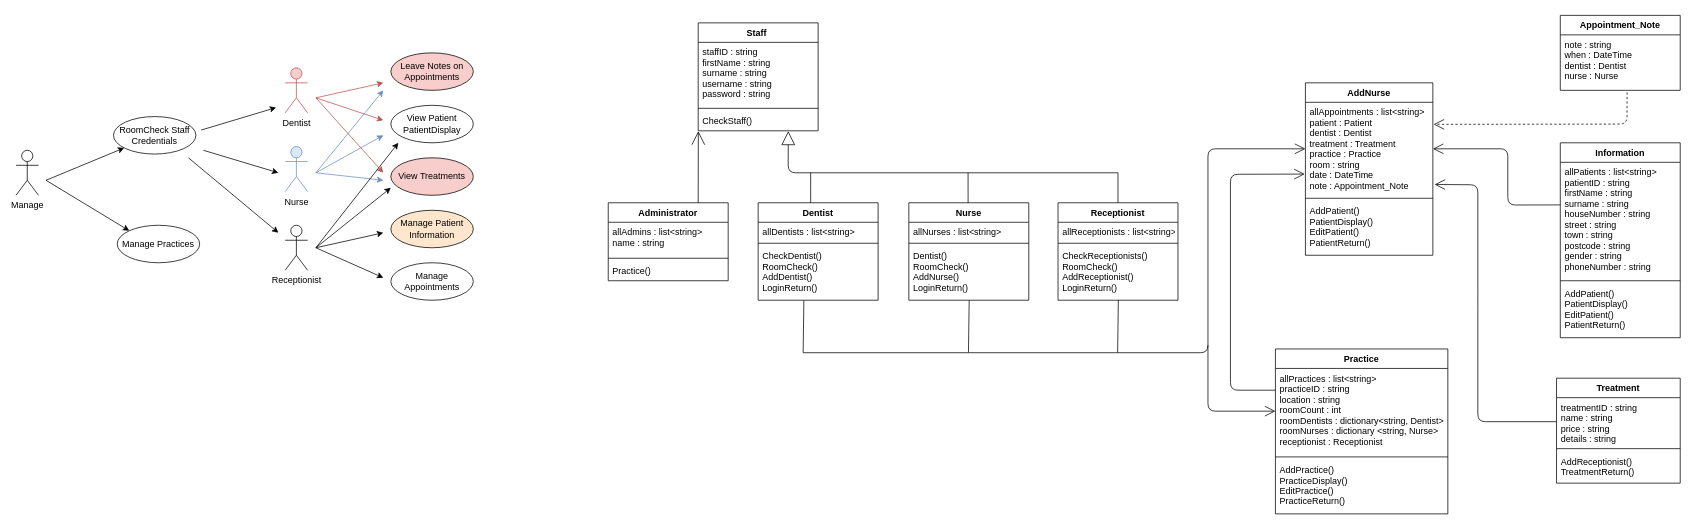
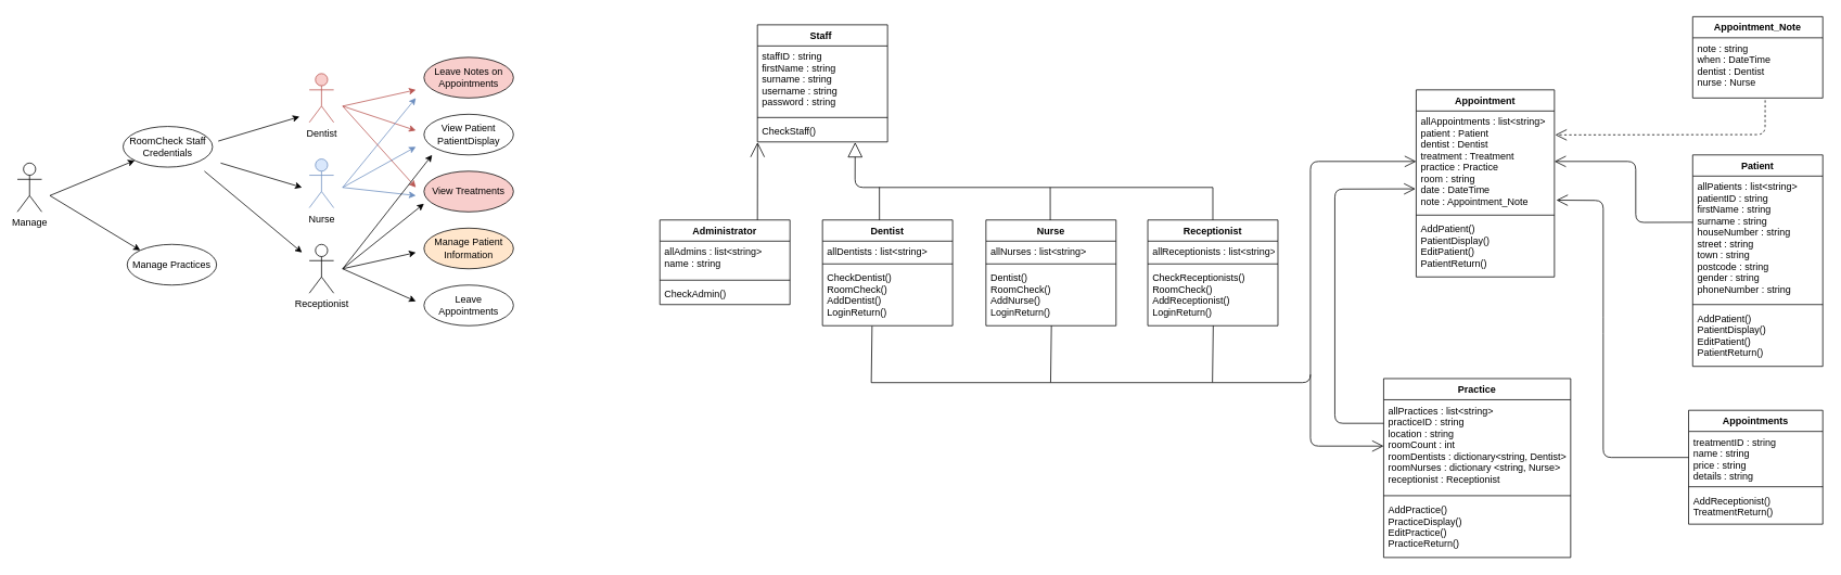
- <mxCell id="44" value="AddNurse" style="swimlane;fontStyle=1;align=center;verticalAlign=top;childLayout=stackLayout;horizontal=1;startSize=26;horizontalStack=0;resizeParent=1;resizeParentMax=0;resizeLast=0;collapsible=1;marginBottom=0;" vertex="1" parent="1"><mxGeometry x="1740" y="110" width="170" height="230" as="geometry" /></mxCell>
+ <mxCell id="44" value="Appointment" style="swimlane;fontStyle=1;align=center;verticalAlign=top;childLayout=stackLayout;horizontal=1;startSize=26;horizontalStack=0;resizeParent=1;resizeParentMax=0;resizeLast=0;collapsible=1;marginBottom=0;" vertex="1" parent="1"><mxGeometry x="1740" y="110" width="170" height="230" as="geometry" /></mxCell>
- <mxCell id="52" value="Information" style="swimlane;fontStyle=1;align=center;verticalAlign=top;childLayout=stackLayout;horizontal=1;startSize=26;horizontalStack=0;resizeParent=1;resizeParentMax=0;resizeLast=0;collapsible=1;marginBottom=0;" vertex="1" parent="1"><mxGeometry x="2080" y="190" width="160" height="260" as="geometry" /></mxCell>
+ <mxCell id="52" value="Patient" style="swimlane;fontStyle=1;align=center;verticalAlign=top;childLayout=stackLayout;horizontal=1;startSize=26;horizontalStack=0;resizeParent=1;resizeParentMax=0;resizeLast=0;collapsible=1;marginBottom=0;" vertex="1" parent="1"><mxGeometry x="2080" y="190" width="160" height="260" as="geometry" /></mxCell>
- <mxCell id="43" value="Practice()" style="text;strokeColor=none;fillColor=none;align=left;verticalAlign=top;spacingLeft=4;spacingRight=4;overflow=hidden;rotatable=0;points=[[0,0.5],[1,0.5]];portConstraint=eastwest;" vertex="1" parent="40"><mxGeometry y="78" width="160" height="26" as="geometry" /></mxCell>
+ <mxCell id="43" value="CheckAdmin()" style="text;strokeColor=none;fillColor=none;align=left;verticalAlign=top;spacingLeft=4;spacingRight=4;overflow=hidden;rotatable=0;points=[[0,0.5],[1,0.5]];portConstraint=eastwest;" vertex="1" parent="40"><mxGeometry y="78" width="160" height="26" as="geometry" /></mxCell>
- <mxCell id="17" value="Manage Appointments" style="ellipse;whiteSpace=wrap;html=1;" vertex="1" parent="1"><mxGeometry x="520" y="350" width="110" height="50" as="geometry" /></mxCell>
+ <mxCell id="17" value="Leave Appointments" style="ellipse;whiteSpace=wrap;html=1;" vertex="1" parent="1"><mxGeometry x="520" y="350" width="110" height="50" as="geometry" /></mxCell>
- <mxCell id="56" value="Treatment" style="swimlane;fontStyle=1;align=center;verticalAlign=top;childLayout=stackLayout;horizontal=1;startSize=26;horizontalStack=0;resizeParent=1;resizeParentMax=0;resizeLast=0;collapsible=1;marginBottom=0;" vertex="1" parent="1"><mxGeometry x="2075" y="504" width="165" height="140" as="geometry" /></mxCell>
+ <mxCell id="56" value="Appointments" style="swimlane;fontStyle=1;align=center;verticalAlign=top;childLayout=stackLayout;horizontal=1;startSize=26;horizontalStack=0;resizeParent=1;resizeParentMax=0;resizeLast=0;collapsible=1;marginBottom=0;" vertex="1" parent="1"><mxGeometry x="2075" y="504" width="165" height="140" as="geometry" /></mxCell>
